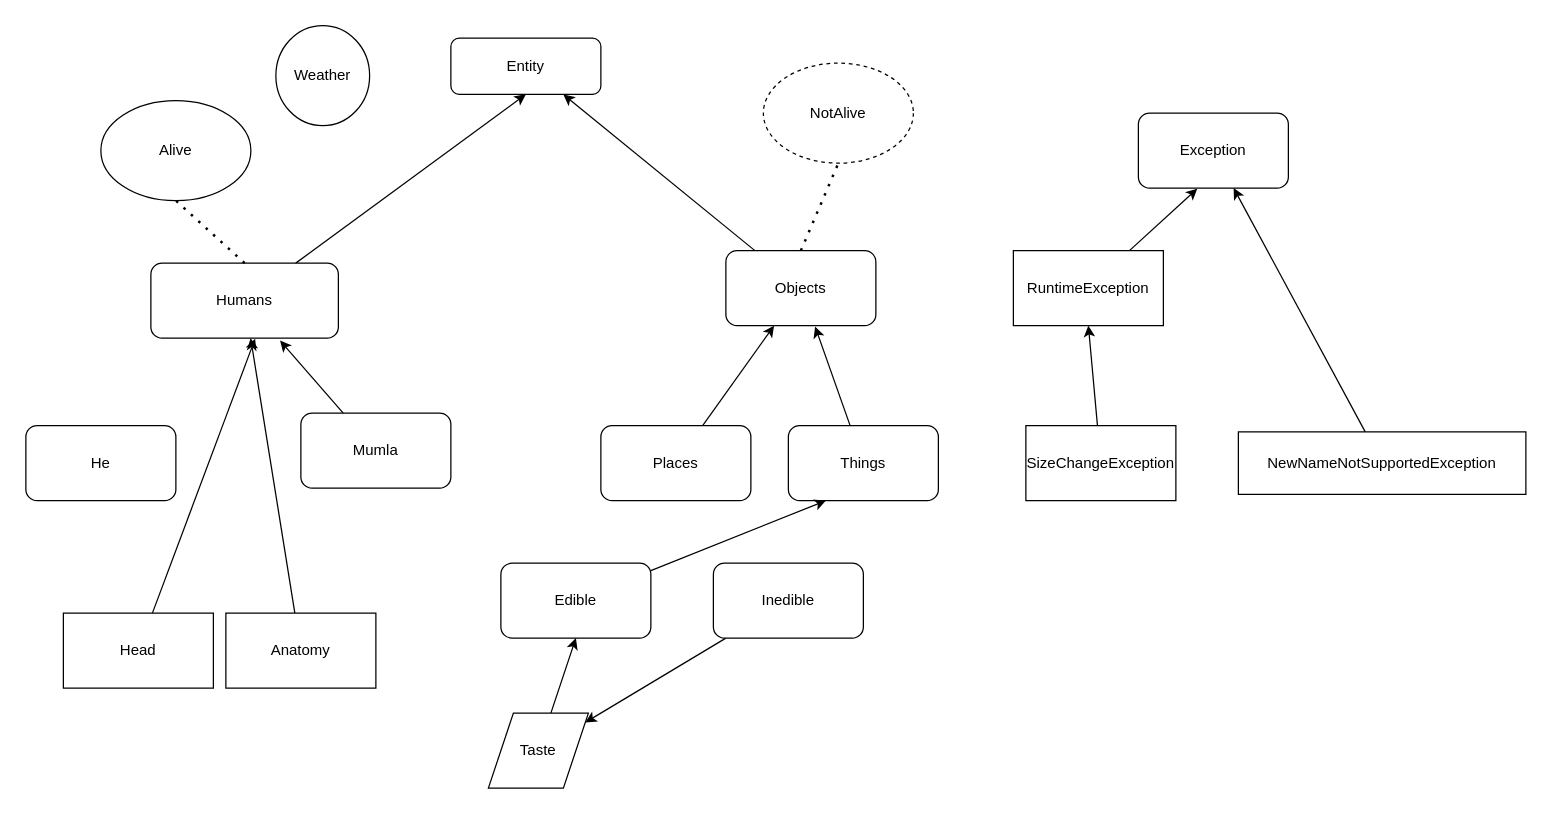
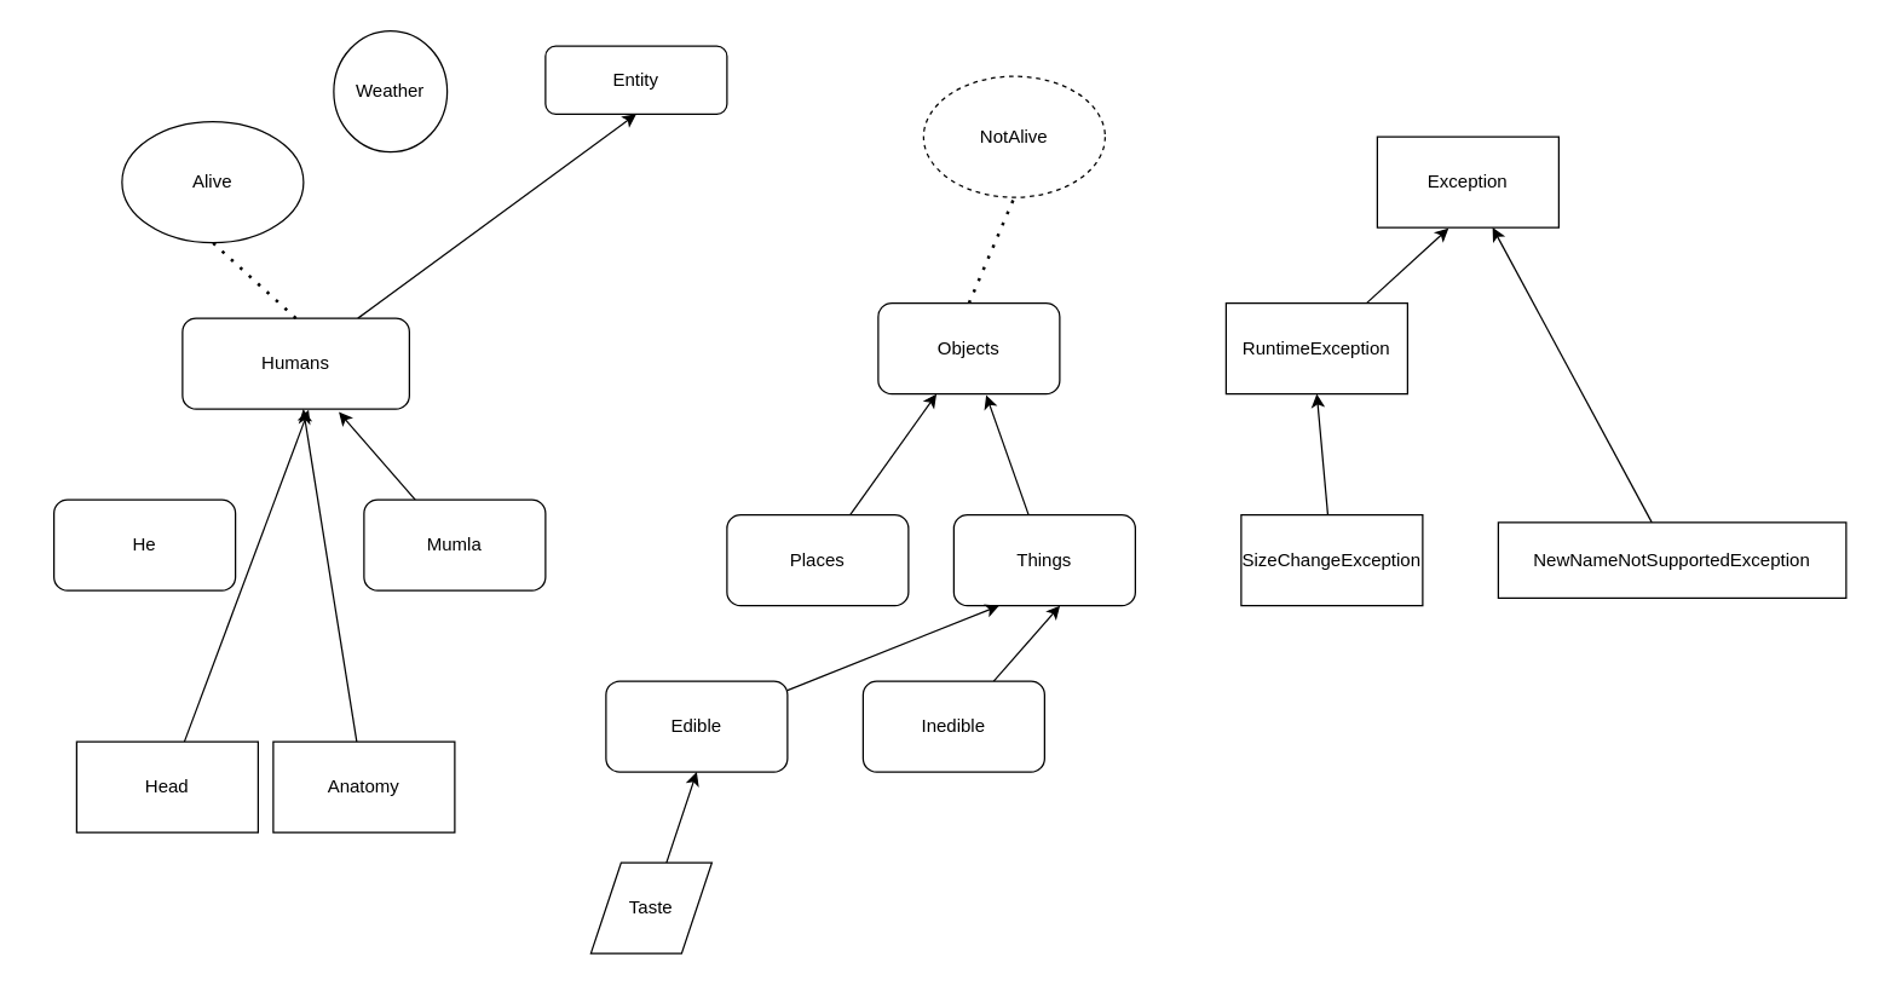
- <mxCell id="29" value="Exception" style="whiteSpace=wrap;html=1;rounded=1;" vertex="1" parent="1"><mxGeometry x="910" y="90" width="120" height="60" as="geometry" /></mxCell>
+ <mxCell id="29" value="Exception" style="rounded=0;whiteSpace=wrap;html=1;" vertex="1" parent="1"><mxGeometry x="910" y="90" width="120" height="60" as="geometry" /></mxCell>
- <mxCell id="7" style="edgeStyle=none;html=1;entryX=0.75;entryY=1;entryDx=0;entryDy=0;" edge="1" parent="1" source="8" target="2"><mxGeometry relative="1" as="geometry" /></mxCell>
- <mxCell id="9" value="He" style="rounded=1;whiteSpace=wrap;html=1;" parent="1" vertex="1"><mxGeometry x="20" y="340" width="120" height="60" as="geometry" /></mxCell>
+ <mxCell id="9" value="He" style="rounded=1;whiteSpace=wrap;html=1;" parent="1" vertex="1"><mxGeometry x="35" y="330" width="120" height="60" as="geometry" /></mxCell>
- <mxCell id="18" style="edgeStyle=none;html=1;" edge="1" parent="1" source="19" target="28"><mxGeometry relative="1" as="geometry" /></mxCell>
+ <mxCell id="18" style="edgeStyle=none;html=1;entryX=0.585;entryY=1;entryDx=0;entryDy=0;entryPerimeter=0;" edge="1" parent="1" source="19" target="17"><mxGeometry relative="1" as="geometry" /></mxCell>
